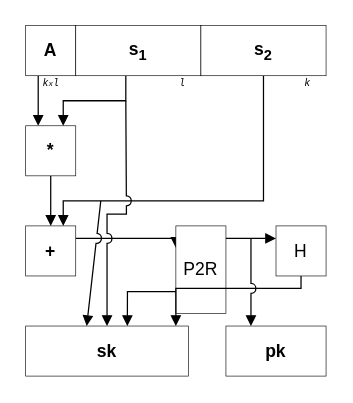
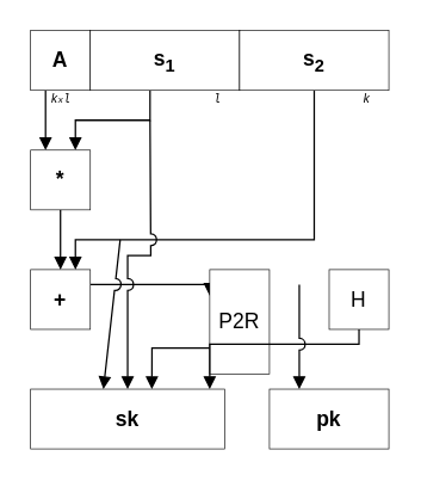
- <mxCell id="17" style="edgeStyle=orthogonalEdgeStyle;rounded=0;jumpStyle=arc;jumpSize=8;orthogonalLoop=1;jettySize=auto;html=1;entryX=0;entryY=0.25;entryDx=0;entryDy=0;endArrow=block;endFill=1;" edge="1" parent="1" source="19" target="21"><mxGeometry relative="1" as="geometry"><Array as="points"><mxPoint x="190" y="190" /><mxPoint x="190" y="190" /></Array></mxGeometry></mxCell>
